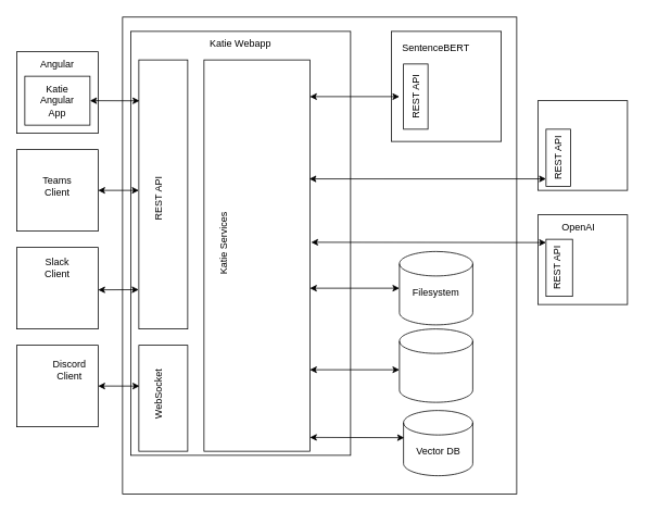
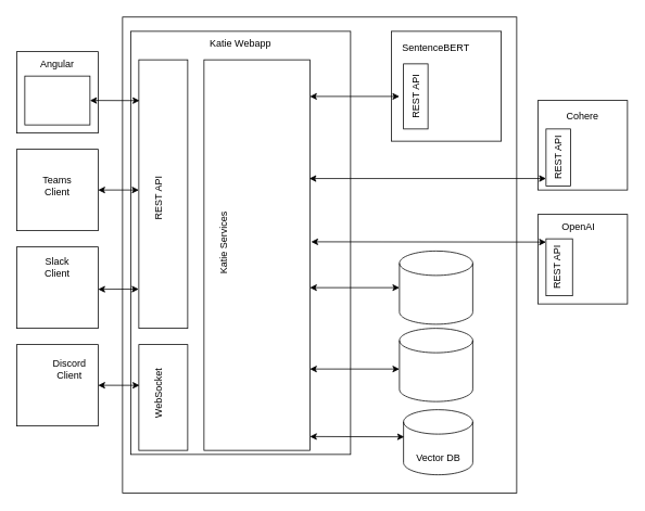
- <mxCell id="24" value="Katie Angular App" style="text;html=1;strokeColor=none;fillColor=none;align=center;verticalAlign=middle;whiteSpace=wrap;rounded=0;" vertex="1" parent="1"><mxGeometry x="40" y="108" width="60" height="30" as="geometry" /></mxCell>
+ <mxCell id="34" value="&lt;div&gt;Cohere&lt;/div&gt;" style="text;html=1;strokeColor=none;fillColor=none;align=center;verticalAlign=middle;whiteSpace=wrap;rounded=0;" vertex="1" parent="1"><mxGeometry x="685" y="128" width="60" height="30" as="geometry" /></mxCell>
- <mxCell id="26" value="Filesystem" style="text;html=1;strokeColor=none;fillColor=none;align=center;verticalAlign=middle;whiteSpace=wrap;rounded=0;" vertex="1" parent="1"><mxGeometry x="505" y="344.25" width="60" height="30" as="geometry" /></mxCell>
- <mxCell id="47" value="Vector DB" style="text;html=1;strokeColor=none;fillColor=none;align=center;verticalAlign=middle;whiteSpace=wrap;rounded=0;" vertex="1" parent="1"><mxGeometry x="507.5" y="538" width="60" height="30" as="geometry" /></mxCell>
+ <mxCell id="47" value="Vector DB" style="text;html=1;strokeColor=none;fillColor=none;align=center;verticalAlign=middle;whiteSpace=wrap;rounded=0;" vertex="1" parent="1"><mxGeometry x="507.5" y="548" width="60" height="30" as="geometry" /></mxCell>
